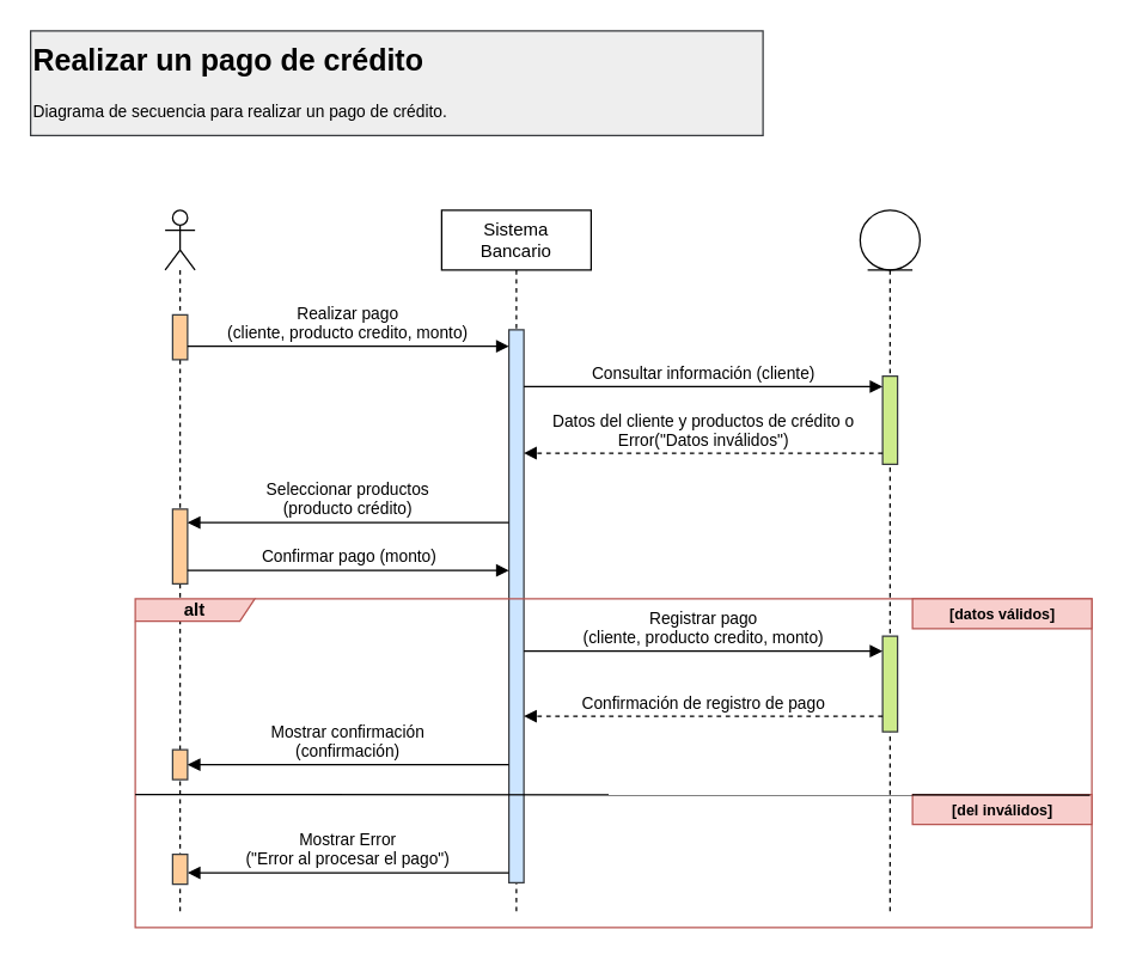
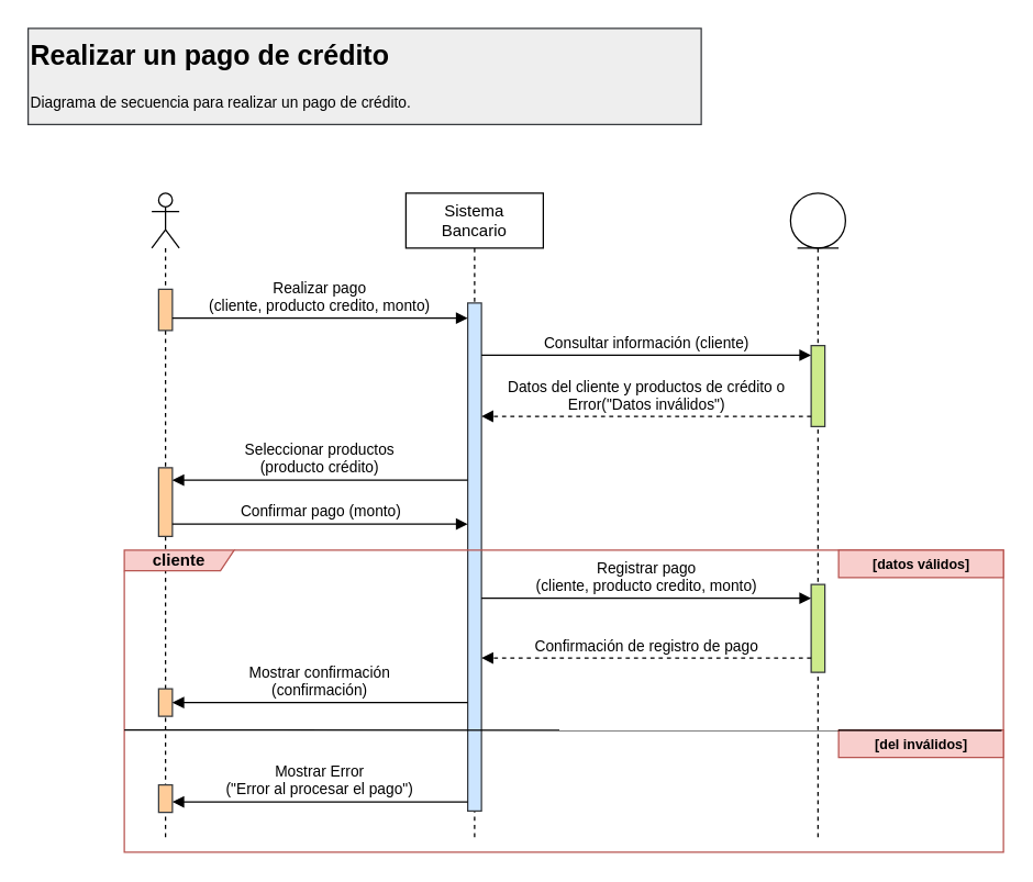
- <mxCell id="15" value="&lt;b&gt;alt&lt;/b&gt;" style="shape=umlFrame;whiteSpace=wrap;html=1;pointerEvents=0;width=80;height=15;fillColor=#f8cecc;strokeColor=#b85450;" vertex="1" parent="1"><mxGeometry x="90" y="400" width="640" height="220" as="geometry" /></mxCell>
+ <mxCell id="15" value="&lt;b&gt;cliente&lt;/b&gt;" style="shape=umlFrame;whiteSpace=wrap;html=1;pointerEvents=0;width=80;height=15;fillColor=#f8cecc;strokeColor=#b85450;" vertex="1" parent="1"><mxGeometry x="90" y="400" width="640" height="220" as="geometry" /></mxCell>
